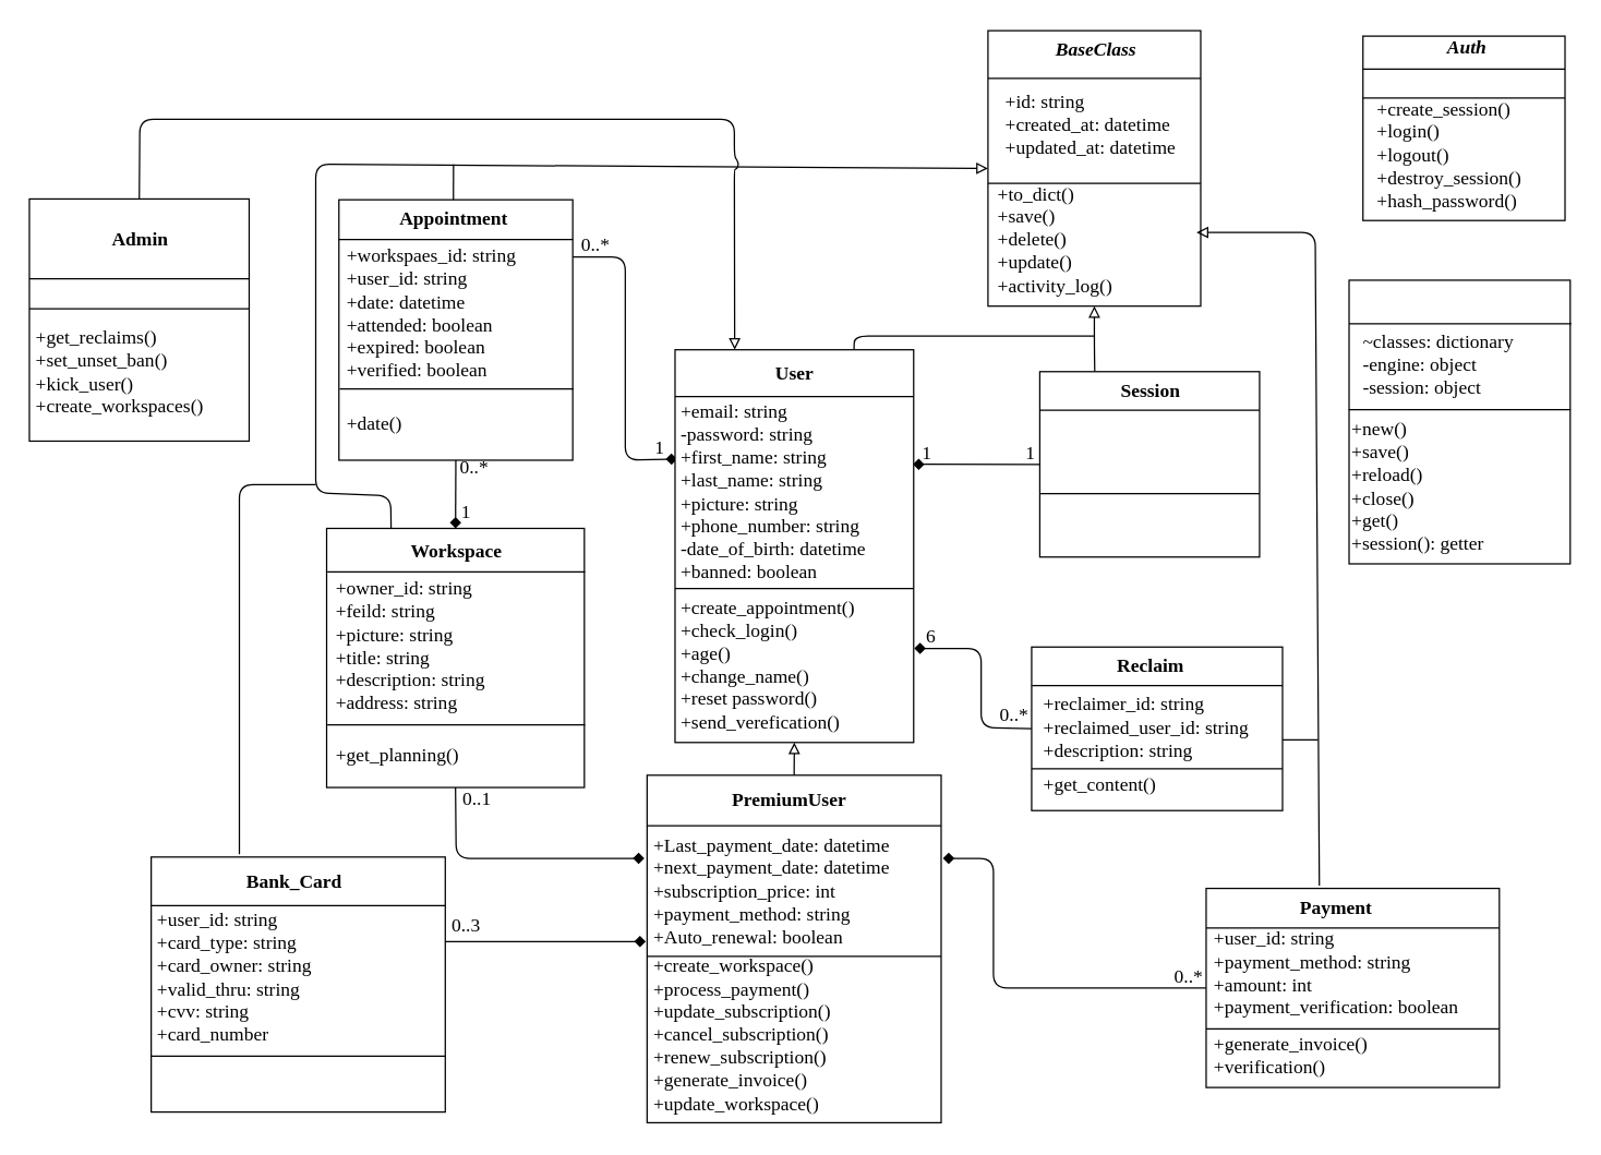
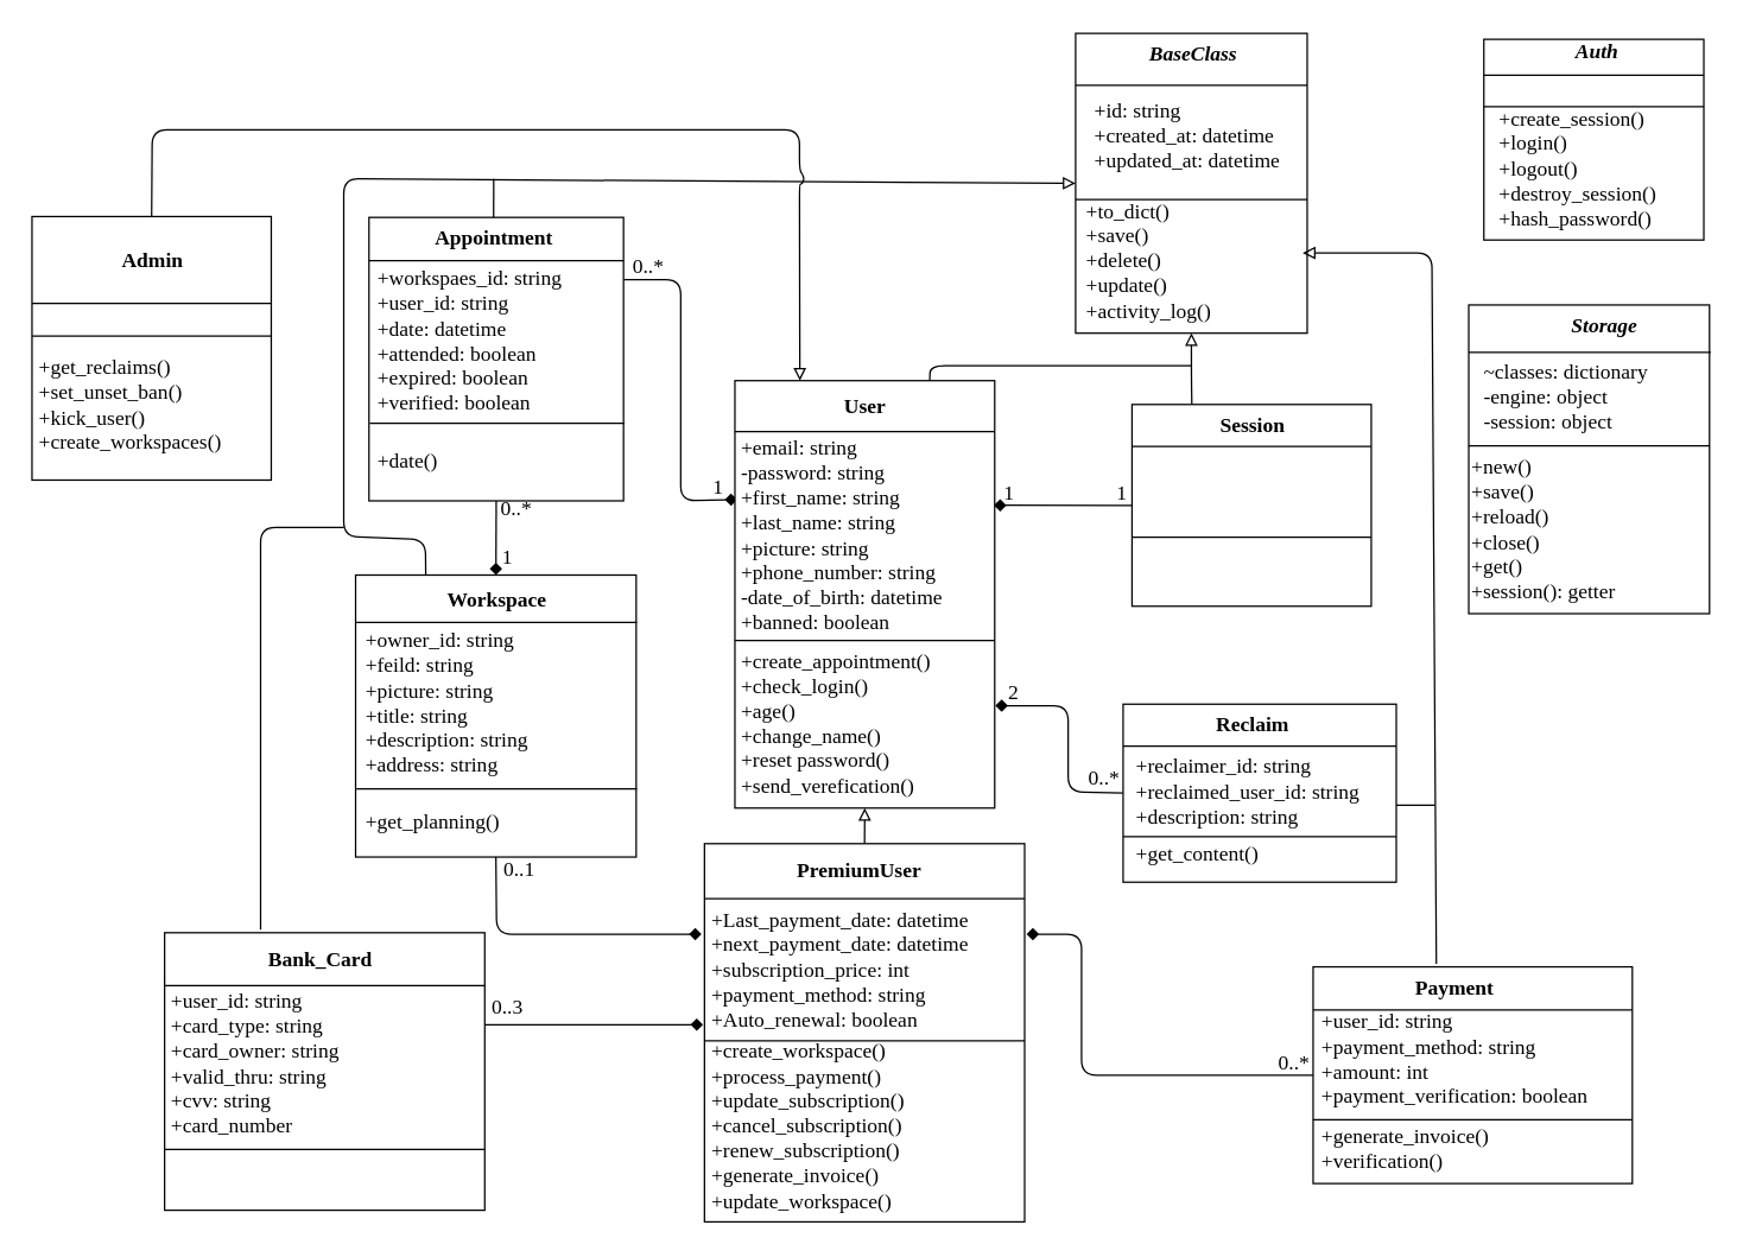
+ <mxCell id="98" value="&lt;font color=&quot;#000000&quot;&gt;&lt;span style=&quot;font-size: 14px;&quot;&gt;&lt;i&gt;Storage&lt;/i&gt;&lt;/span&gt;&lt;/font&gt;" style="text;html=1;align=center;verticalAlign=middle;resizable=0;points=[];autosize=1;strokeColor=none;fillColor=none;fontStyle=1;fontFamily=Georgia;container=0;" parent="94" vertex="1"><mxGeometry x="58.689" width="75" height="29" as="geometry" /></mxCell>
- <mxCell id="76" value="6" style="text;html=1;align=center;verticalAlign=middle;resizable=0;points=[];autosize=1;strokeColor=none;fillColor=none;fontSize=14;fontFamily=Georgia;fontColor=#000000;" parent="1" vertex="1"><mxGeometry x="669" y="452" width="26" height="29" as="geometry" /></mxCell>
+ <mxCell id="76" value="2" style="text;html=1;align=center;verticalAlign=middle;resizable=0;points=[];autosize=1;strokeColor=none;fillColor=none;fontSize=14;fontFamily=Georgia;fontColor=#000000;" parent="1" vertex="1"><mxGeometry x="669" y="452" width="26" height="29" as="geometry" /></mxCell>
